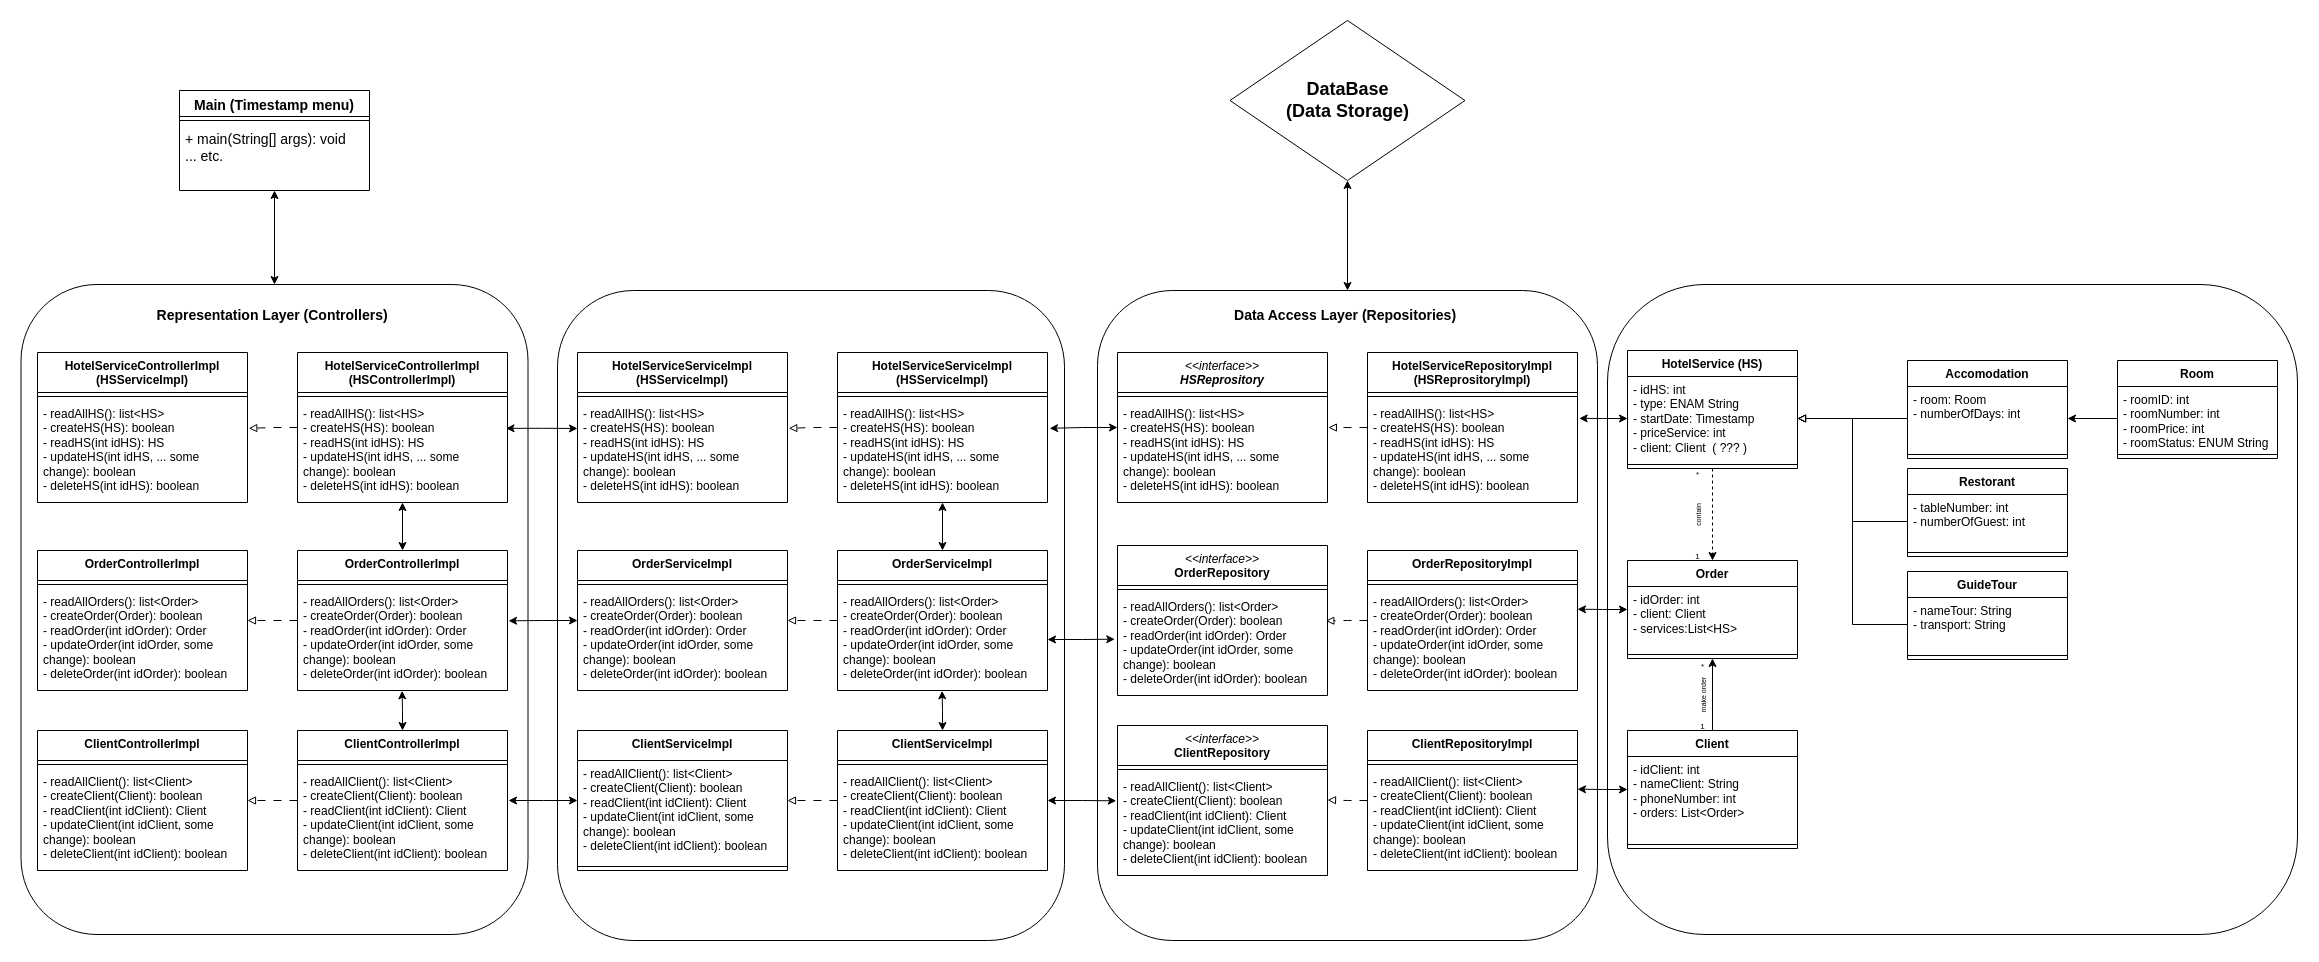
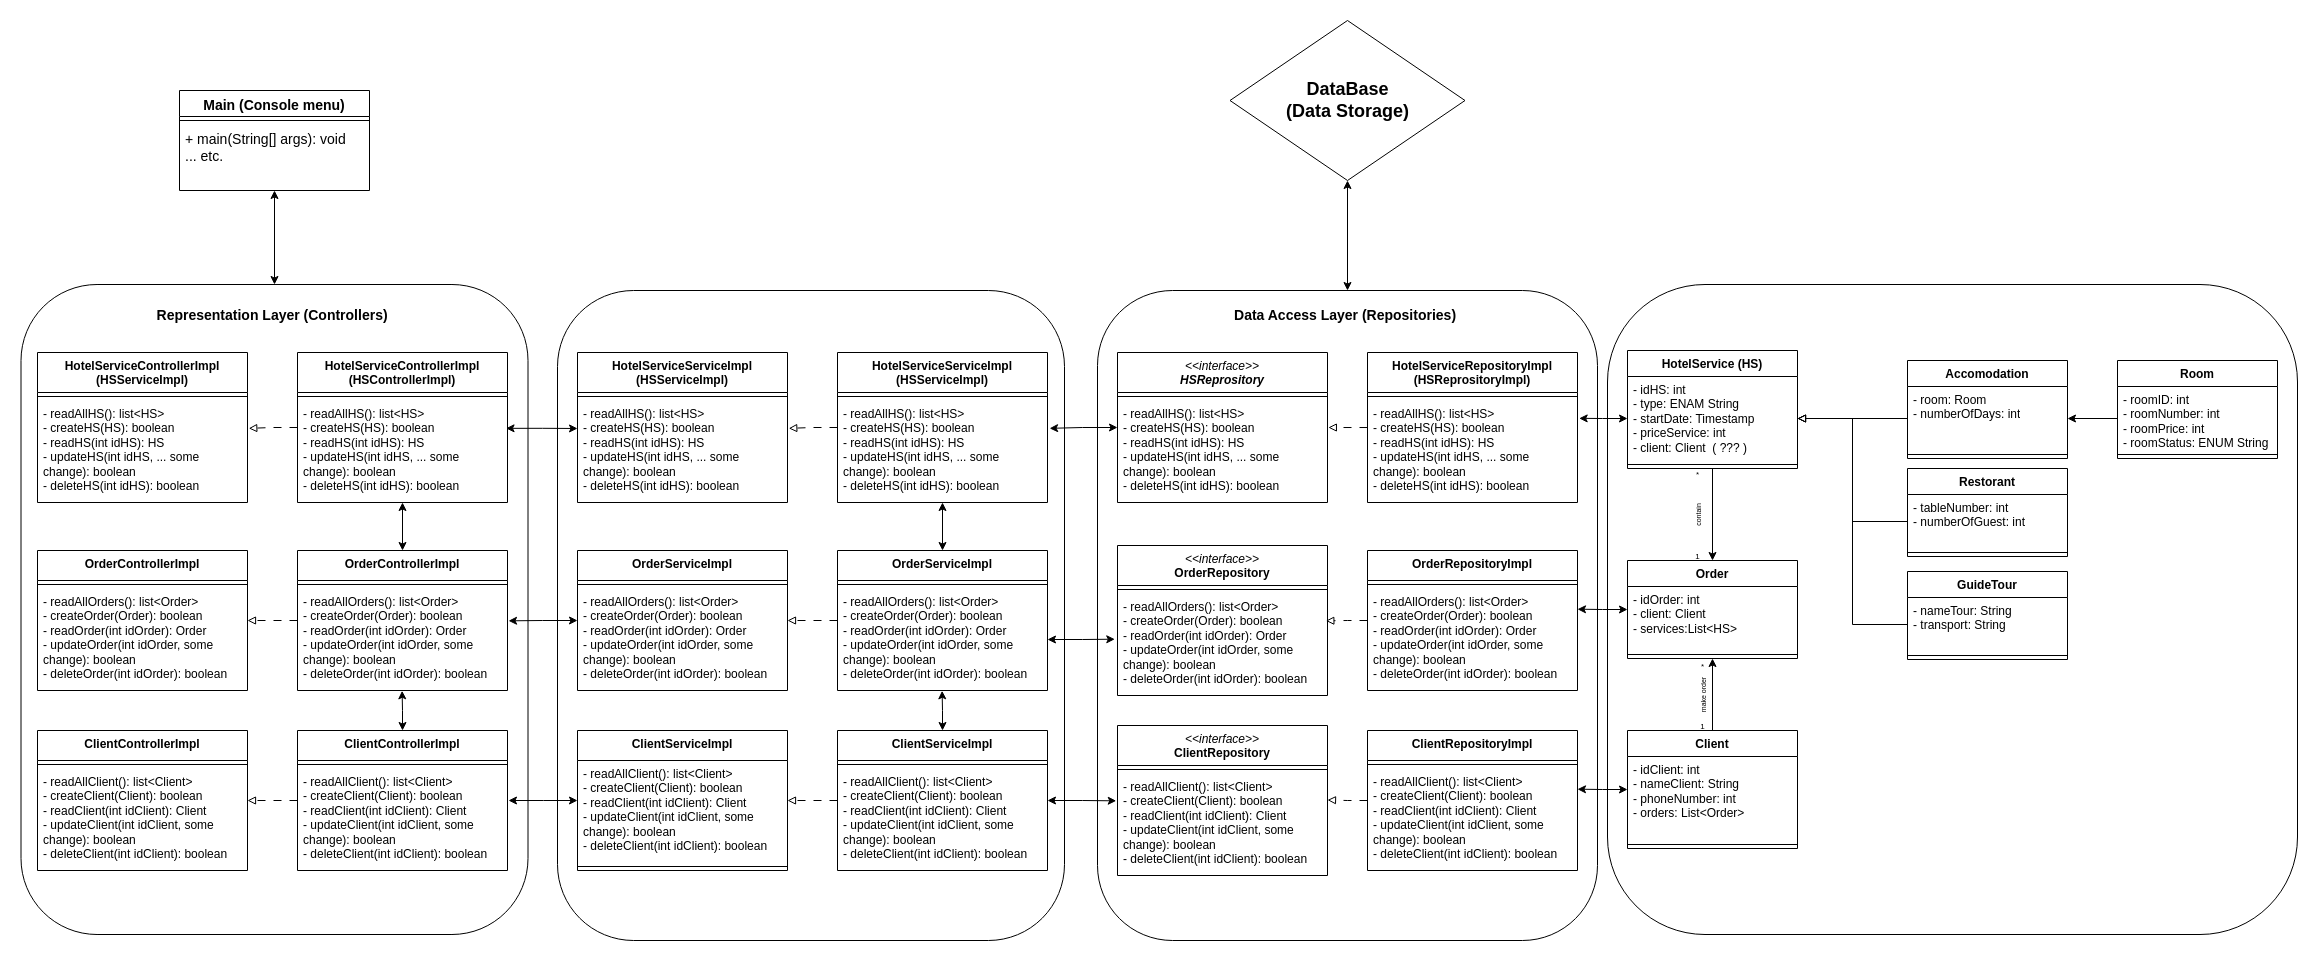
- <mxCell id="120" value="&lt;font style=&quot;font-size: 14px;&quot;&gt;Main (Timestamp menu)&lt;/font&gt;" style="swimlane;fontStyle=1;align=center;verticalAlign=top;childLayout=stackLayout;horizontal=1;startSize=26;horizontalStack=0;resizeParent=1;resizeParentMax=0;resizeLast=0;collapsible=1;marginBottom=0;whiteSpace=wrap;html=1;" vertex="1" parent="1"><mxGeometry x="179" y="90" width="190" height="100" as="geometry" /></mxCell>
+ <mxCell id="120" value="&lt;font style=&quot;font-size: 14px;&quot;&gt;Main (Console menu)&lt;/font&gt;" style="swimlane;fontStyle=1;align=center;verticalAlign=top;childLayout=stackLayout;horizontal=1;startSize=26;horizontalStack=0;resizeParent=1;resizeParentMax=0;resizeLast=0;collapsible=1;marginBottom=0;whiteSpace=wrap;html=1;" vertex="1" parent="1"><mxGeometry x="179" y="90" width="190" height="100" as="geometry" /></mxCell>
- <mxCell id="8" style="edgeStyle=orthogonalEdgeStyle;rounded=0;orthogonalLoop=1;jettySize=auto;html=1;entryX=0.5;entryY=0;entryDx=0;entryDy=0;endArrow=classic;endFill=1;dashed=1;" parent="1" source="9" target="29" edge="1"><mxGeometry relative="1" as="geometry" /></mxCell>
+ <mxCell id="8" style="edgeStyle=orthogonalEdgeStyle;rounded=0;orthogonalLoop=1;jettySize=auto;html=1;entryX=0.5;entryY=0;entryDx=0;entryDy=0;endArrow=classic;endFill=1;" parent="1" source="9" target="29" edge="1"><mxGeometry relative="1" as="geometry" /></mxCell>
